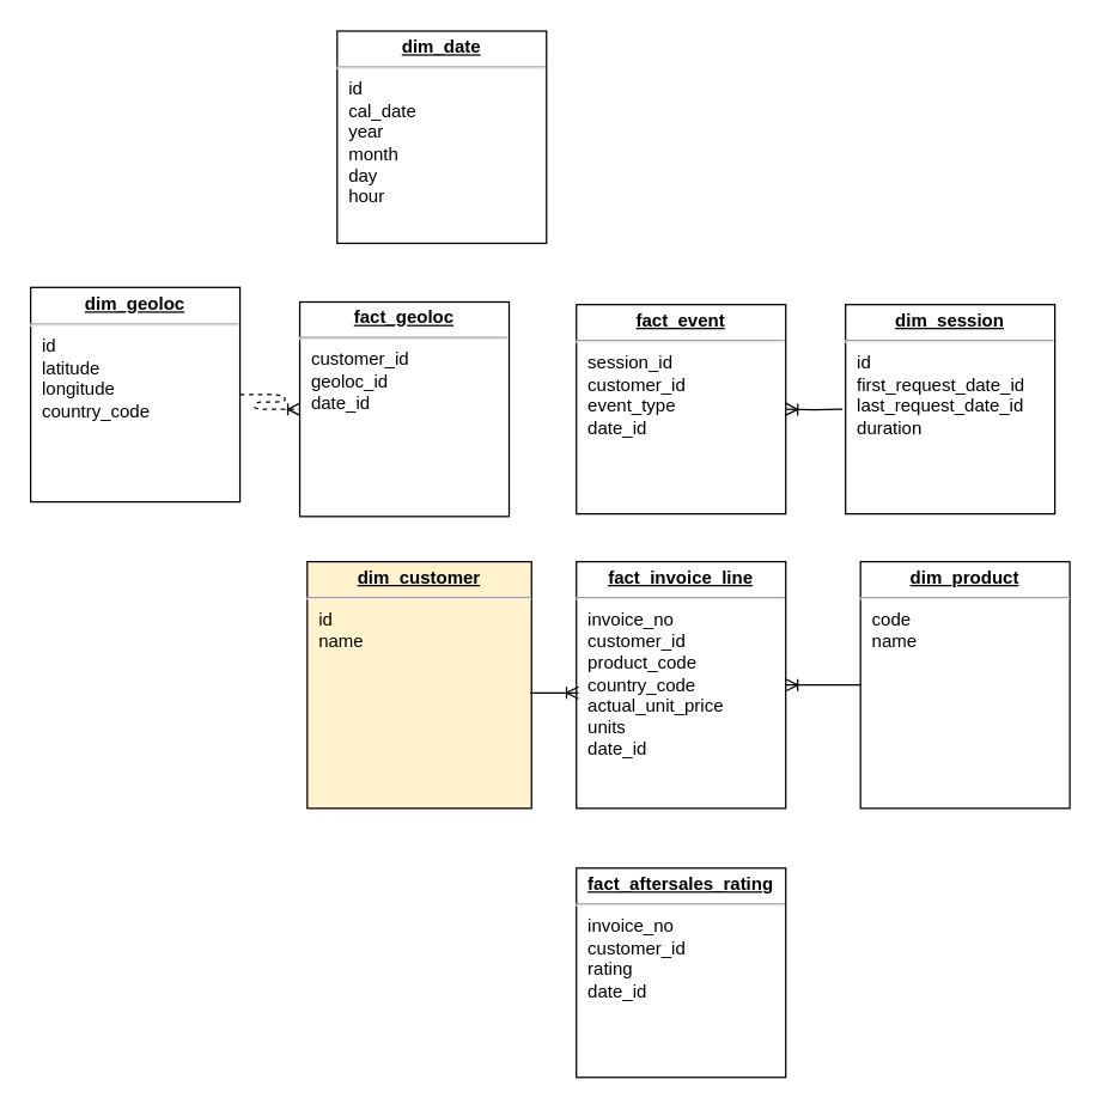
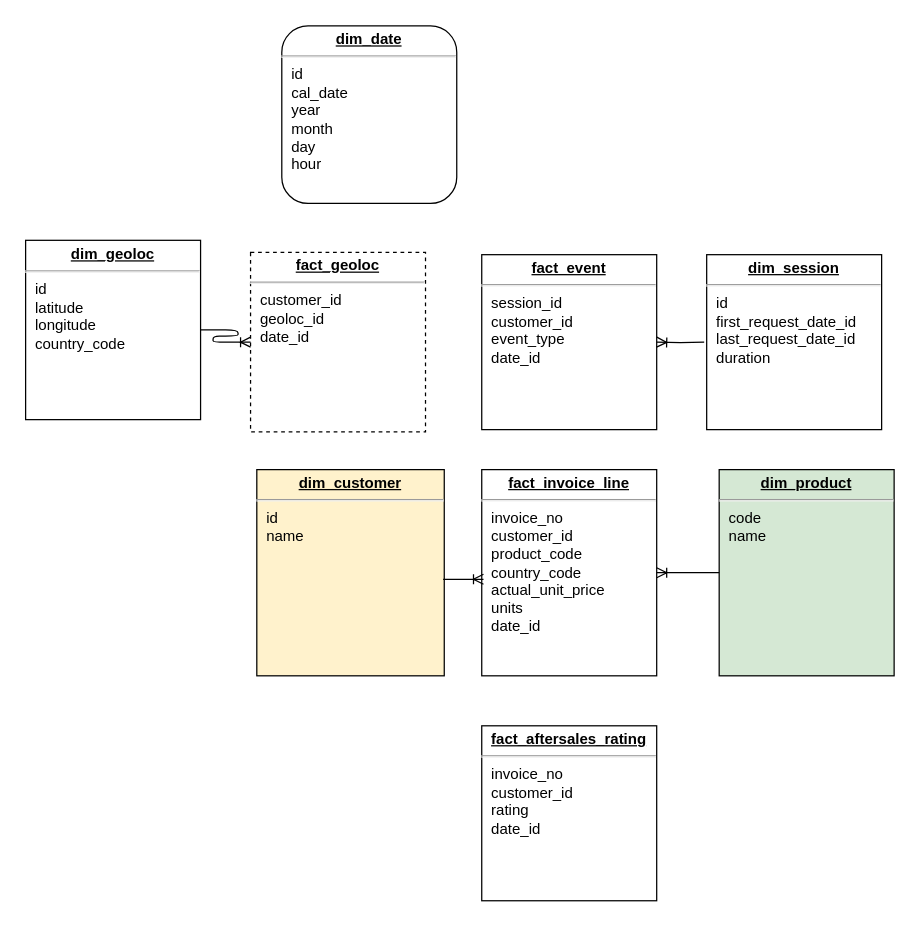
- <mxCell id="8" value="&lt;p style=&quot;margin: 0px ; margin-top: 4px ; text-align: center ; text-decoration: underline&quot;&gt;&lt;b&gt;dim_date&lt;/b&gt;&lt;/p&gt;&lt;hr&gt;&lt;p style=&quot;margin: 0px 0px 0px 8px&quot;&gt;id&lt;/p&gt;&lt;p style=&quot;margin: 0px 0px 0px 8px&quot;&gt;cal_date&lt;/p&gt;&lt;p style=&quot;margin: 0px 0px 0px 8px&quot;&gt;year&lt;/p&gt;&lt;p style=&quot;margin: 0px 0px 0px 8px&quot;&gt;month&lt;/p&gt;&lt;p style=&quot;margin: 0px 0px 0px 8px&quot;&gt;day&lt;/p&gt;&lt;p style=&quot;margin: 0px 0px 0px 8px&quot;&gt;hour&lt;/p&gt;" style="verticalAlign=top;align=left;overflow=fill;fontSize=12;fontFamily=Helvetica;html=1;rounded=0;shadow=0;comic=0;labelBackgroundColor=none;strokeWidth=1" parent="1" vertex="1"><mxGeometry x="225" y="20" width="140" height="142" as="geometry" /></mxCell>
+ <mxCell id="8" value="&lt;p style=&quot;margin: 0px ; margin-top: 4px ; text-align: center ; text-decoration: underline&quot;&gt;&lt;b&gt;dim_date&lt;/b&gt;&lt;/p&gt;&lt;hr&gt;&lt;p style=&quot;margin: 0px 0px 0px 8px&quot;&gt;id&lt;/p&gt;&lt;p style=&quot;margin: 0px 0px 0px 8px&quot;&gt;cal_date&lt;/p&gt;&lt;p style=&quot;margin: 0px 0px 0px 8px&quot;&gt;year&lt;/p&gt;&lt;p style=&quot;margin: 0px 0px 0px 8px&quot;&gt;month&lt;/p&gt;&lt;p style=&quot;margin: 0px 0px 0px 8px&quot;&gt;day&lt;/p&gt;&lt;p style=&quot;margin: 0px 0px 0px 8px&quot;&gt;hour&lt;/p&gt;" style="verticalAlign=top;align=left;overflow=fill;fontSize=12;fontFamily=Helvetica;html=1;shadow=0;comic=0;labelBackgroundColor=none;strokeWidth=1;rounded=1;" parent="1" vertex="1"><mxGeometry x="225" y="20" width="140" height="142" as="geometry" /></mxCell>
- <mxCell id="13" value="" style="edgeStyle=entityRelationEdgeStyle;fontSize=12;html=1;endArrow=ERoneToMany;entryX=0;entryY=0.5;entryDx=0;entryDy=0;exitX=1;exitY=0.5;exitDx=0;exitDy=0;dashed=1;" parent="1" source="5" target="10" edge="1"><mxGeometry width="100" height="100" relative="1" as="geometry"><mxPoint x="215" y="390" as="sourcePoint" /><mxPoint x="315" y="290" as="targetPoint" /></mxGeometry></mxCell>
+ <mxCell id="13" value="" style="edgeStyle=entityRelationEdgeStyle;fontSize=12;html=1;endArrow=ERoneToMany;entryX=0;entryY=0.5;entryDx=0;entryDy=0;exitX=1;exitY=0.5;exitDx=0;exitDy=0;" parent="1" source="5" target="10" edge="1"><mxGeometry width="100" height="100" relative="1" as="geometry"><mxPoint x="215" y="390" as="sourcePoint" /><mxPoint x="315" y="290" as="targetPoint" /></mxGeometry></mxCell>
- <mxCell id="10" value="&lt;p style=&quot;margin: 0px ; margin-top: 4px ; text-align: center ; text-decoration: underline&quot;&gt;&lt;b&gt;fact_geoloc&lt;/b&gt;&lt;/p&gt;&lt;hr&gt;&lt;p style=&quot;margin: 0px ; margin-left: 8px&quot;&gt;customer_id&lt;/p&gt;&lt;p style=&quot;margin: 0px ; margin-left: 8px&quot;&gt;geoloc_id&lt;/p&gt;&lt;p style=&quot;margin: 0px ; margin-left: 8px&quot;&gt;date_id&lt;/p&gt;" style="verticalAlign=top;align=left;overflow=fill;fontSize=12;fontFamily=Helvetica;html=1;rounded=0;shadow=0;comic=0;labelBackgroundColor=none;strokeWidth=1" parent="1" vertex="1"><mxGeometry x="200" y="201.25" width="140" height="143.5" as="geometry" /></mxCell>
+ <mxCell id="10" value="&lt;p style=&quot;margin: 0px ; margin-top: 4px ; text-align: center ; text-decoration: underline&quot;&gt;&lt;b&gt;fact_geoloc&lt;/b&gt;&lt;/p&gt;&lt;hr&gt;&lt;p style=&quot;margin: 0px ; margin-left: 8px&quot;&gt;customer_id&lt;/p&gt;&lt;p style=&quot;margin: 0px ; margin-left: 8px&quot;&gt;geoloc_id&lt;/p&gt;&lt;p style=&quot;margin: 0px ; margin-left: 8px&quot;&gt;date_id&lt;/p&gt;" style="verticalAlign=top;align=left;overflow=fill;fontSize=12;fontFamily=Helvetica;html=1;rounded=0;shadow=0;comic=0;labelBackgroundColor=none;strokeWidth=1;dashed=1;" parent="1" vertex="1"><mxGeometry x="200" y="201.25" width="140" height="143.5" as="geometry" /></mxCell>
- <mxCell id="2" value="&lt;p style=&quot;margin: 0px ; margin-top: 4px ; text-align: center ; text-decoration: underline&quot;&gt;&lt;b&gt;dim_product&lt;/b&gt;&lt;/p&gt;&lt;hr&gt;&lt;p style=&quot;margin: 0px ; margin-left: 8px&quot;&gt;code&lt;/p&gt;&lt;p style=&quot;margin: 0px ; margin-left: 8px&quot;&gt;name&lt;/p&gt;" style="verticalAlign=top;align=left;overflow=fill;fontSize=12;fontFamily=Helvetica;html=1;rounded=0;shadow=0;comic=0;labelBackgroundColor=none;strokeWidth=1" parent="1" vertex="1"><mxGeometry x="575" y="375" width="140" height="165" as="geometry" /></mxCell>
+ <mxCell id="2" value="&lt;p style=&quot;margin: 0px ; margin-top: 4px ; text-align: center ; text-decoration: underline&quot;&gt;&lt;b&gt;dim_product&lt;/b&gt;&lt;/p&gt;&lt;hr&gt;&lt;p style=&quot;margin: 0px ; margin-left: 8px&quot;&gt;code&lt;/p&gt;&lt;p style=&quot;margin: 0px ; margin-left: 8px&quot;&gt;name&lt;/p&gt;" style="verticalAlign=top;align=left;overflow=fill;fontSize=12;fontFamily=Helvetica;html=1;rounded=0;shadow=0;comic=0;labelBackgroundColor=none;strokeWidth=1;fillColor=#d5e8d4;" parent="1" vertex="1"><mxGeometry x="575" y="375" width="140" height="165" as="geometry" /></mxCell>
